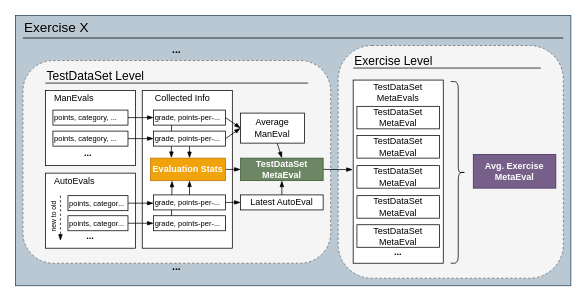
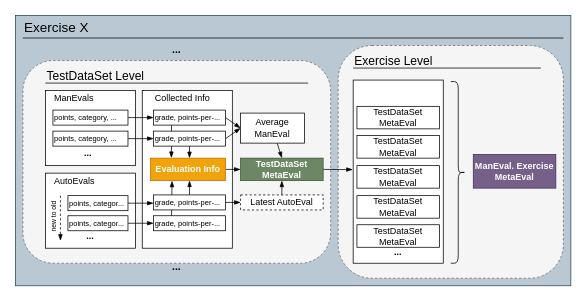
- <mxCell id="52" value="TestDataSet MetaEvals" style="text;html=1;strokeColor=none;fillColor=none;align=center;verticalAlign=middle;whiteSpace=wrap;rounded=0;fontSize=12;" vertex="1" parent="1"><mxGeometry x="470" y="106" width="120" height="34" as="geometry" /></mxCell>
- <mxCell id="46" value="&lt;b&gt;Evaluation Stats&lt;/b&gt;" style="rounded=0;whiteSpace=wrap;html=1;fontSize=12;align=center;fillColor=#f0a30a;strokeColor=#BD7000;fontColor=#ffffff;" vertex="1" parent="1"><mxGeometry x="200" y="210" width="100" height="30" as="geometry" /></mxCell>
+ <mxCell id="46" value="&lt;b&gt;Evaluation Info&lt;/b&gt;" style="rounded=0;whiteSpace=wrap;html=1;fontSize=12;align=center;fillColor=#f0a30a;strokeColor=#BD7000;fontColor=#ffffff;" vertex="1" parent="1"><mxGeometry x="200" y="210" width="100" height="30" as="geometry" /></mxCell>
- <mxCell id="60" value="&lt;b&gt;Avg. Exercise MetaEval&lt;/b&gt;" style="rounded=0;whiteSpace=wrap;html=1;fontSize=12;align=center;fillColor=#76608a;strokeColor=#432D57;fontColor=#ffffff;" vertex="1" parent="1"><mxGeometry x="630" y="205" width="110" height="45" as="geometry" /></mxCell>
+ <mxCell id="60" value="&lt;b&gt;ManEval. Exercise MetaEval&lt;/b&gt;" style="rounded=0;whiteSpace=wrap;html=1;fontSize=12;align=center;fillColor=#76608a;strokeColor=#432D57;fontColor=#ffffff;" vertex="1" parent="1"><mxGeometry x="630" y="205" width="110" height="45" as="geometry" /></mxCell>
- <mxCell id="37" value="Latest AutoEval" style="rounded=0;whiteSpace=wrap;html=1;fontSize=12;align=center;" vertex="1" parent="1"><mxGeometry x="320" y="259" width="110" height="20" as="geometry" /></mxCell>
+ <mxCell id="37" value="Latest AutoEval" style="rounded=0;whiteSpace=wrap;html=1;fontSize=12;align=center;dashed=1;" vertex="1" parent="1"><mxGeometry x="320" y="259" width="110" height="20" as="geometry" /></mxCell>
